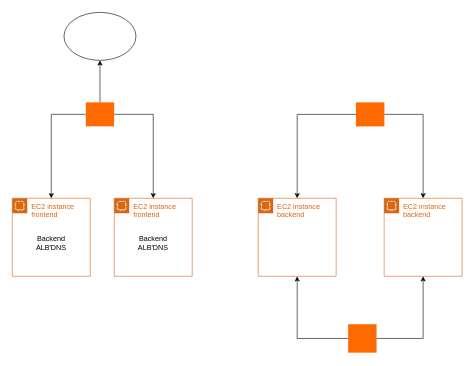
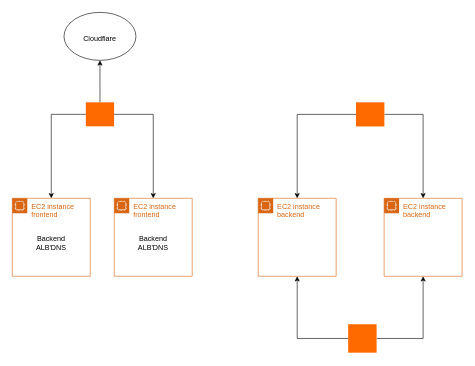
+ <mxCell id="16" value="Cloudflare" style="text;strokeColor=none;align=center;fillColor=none;html=1;verticalAlign=middle;whiteSpace=wrap;rounded=0;" vertex="1" parent="1"><mxGeometry x="136.18" y="50" width="60" height="30" as="geometry" /></mxCell>
